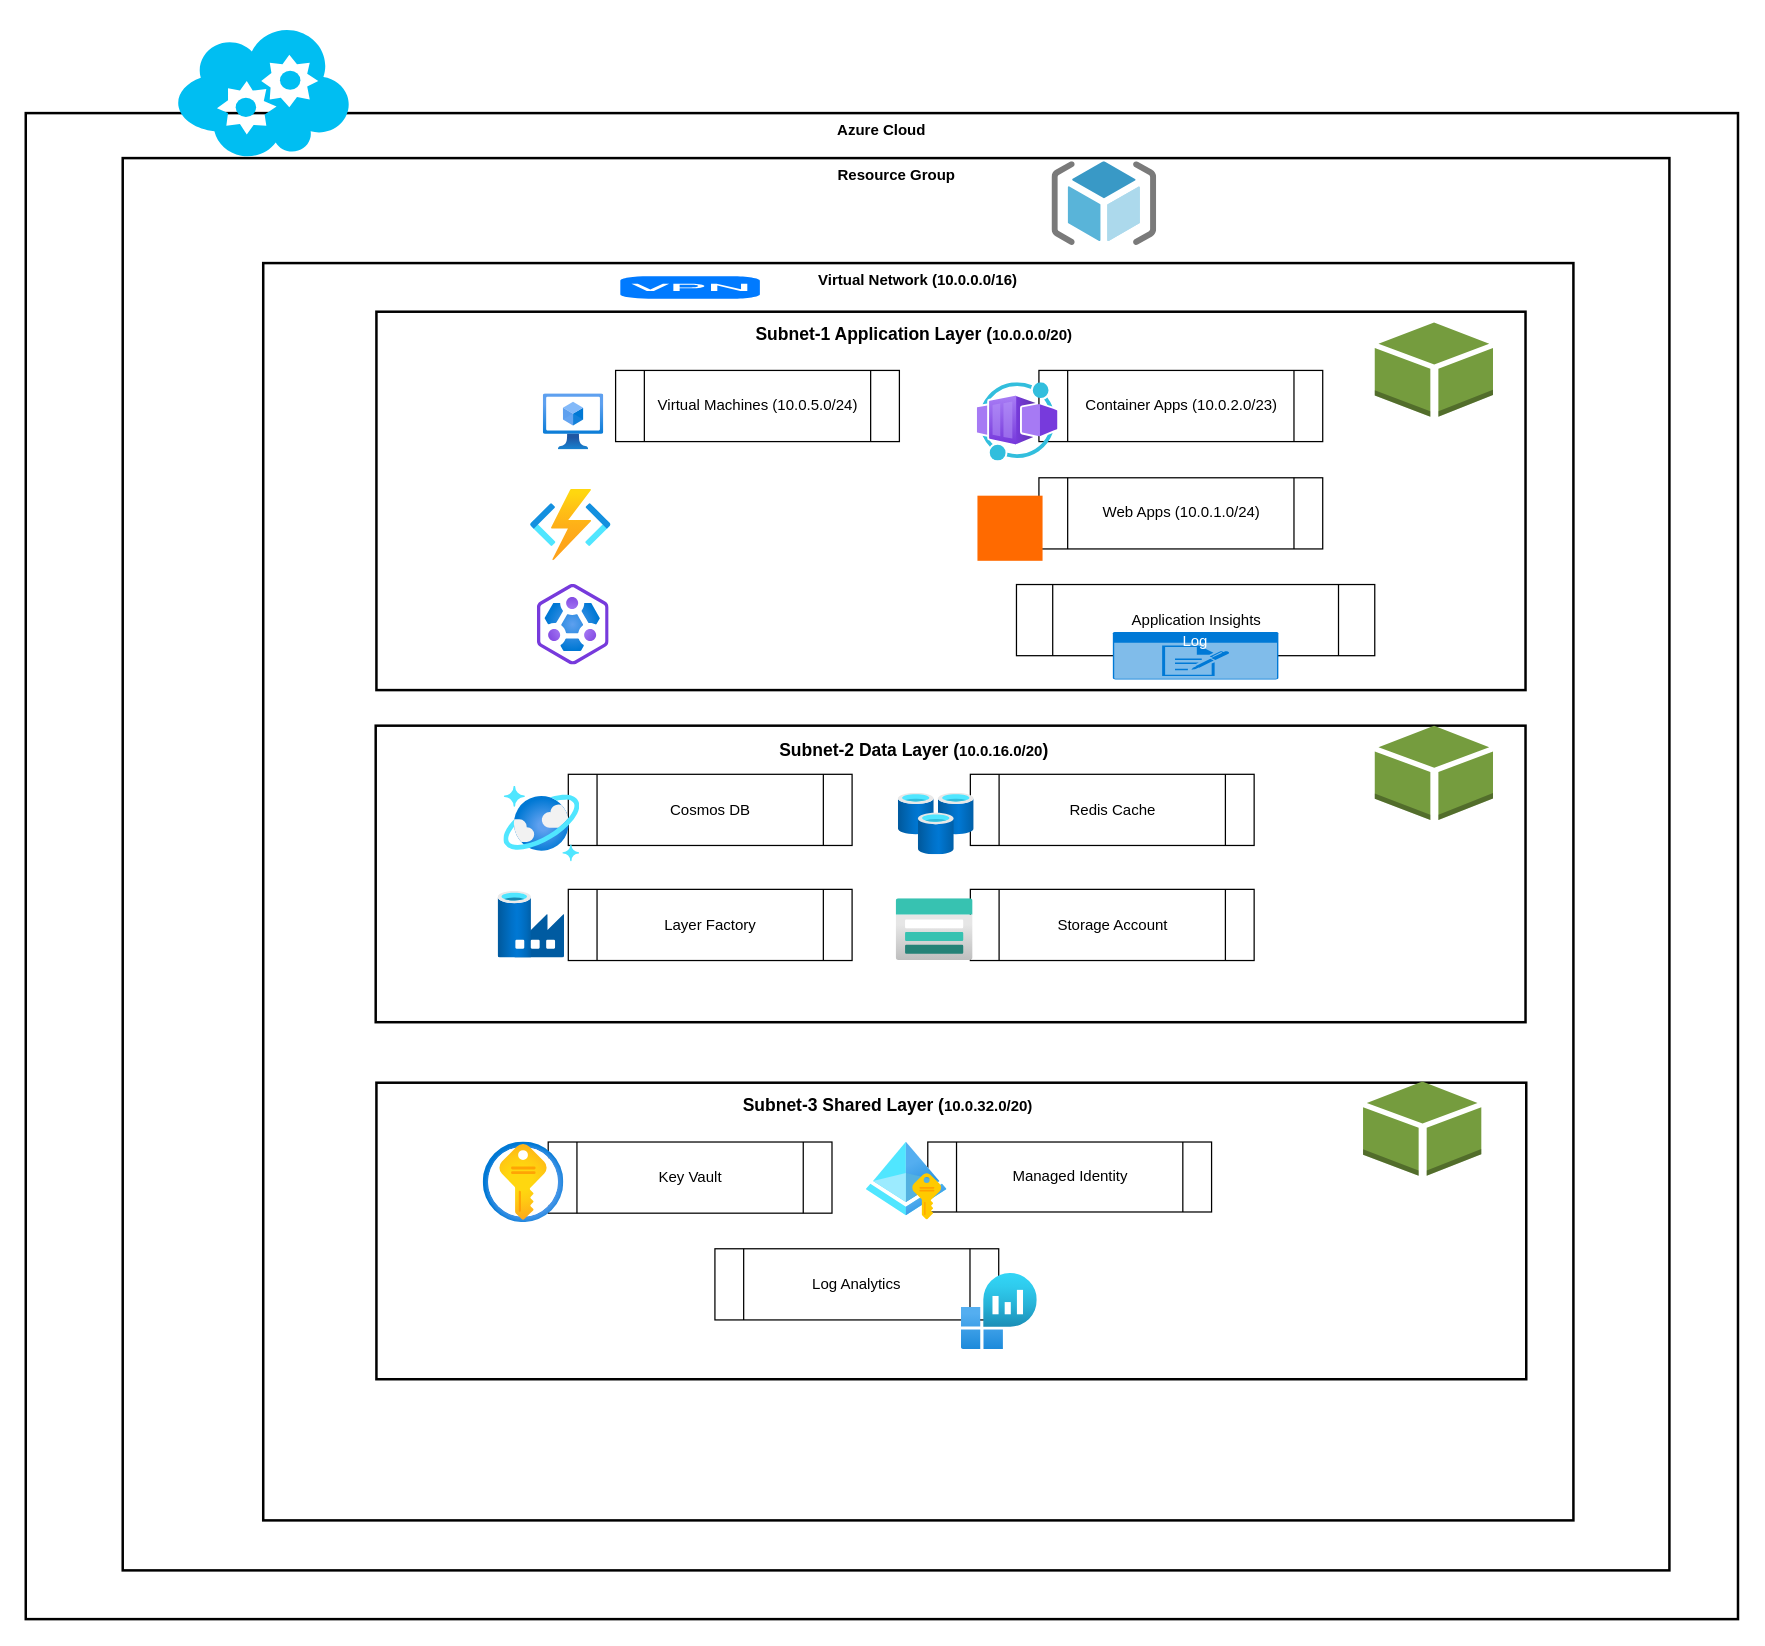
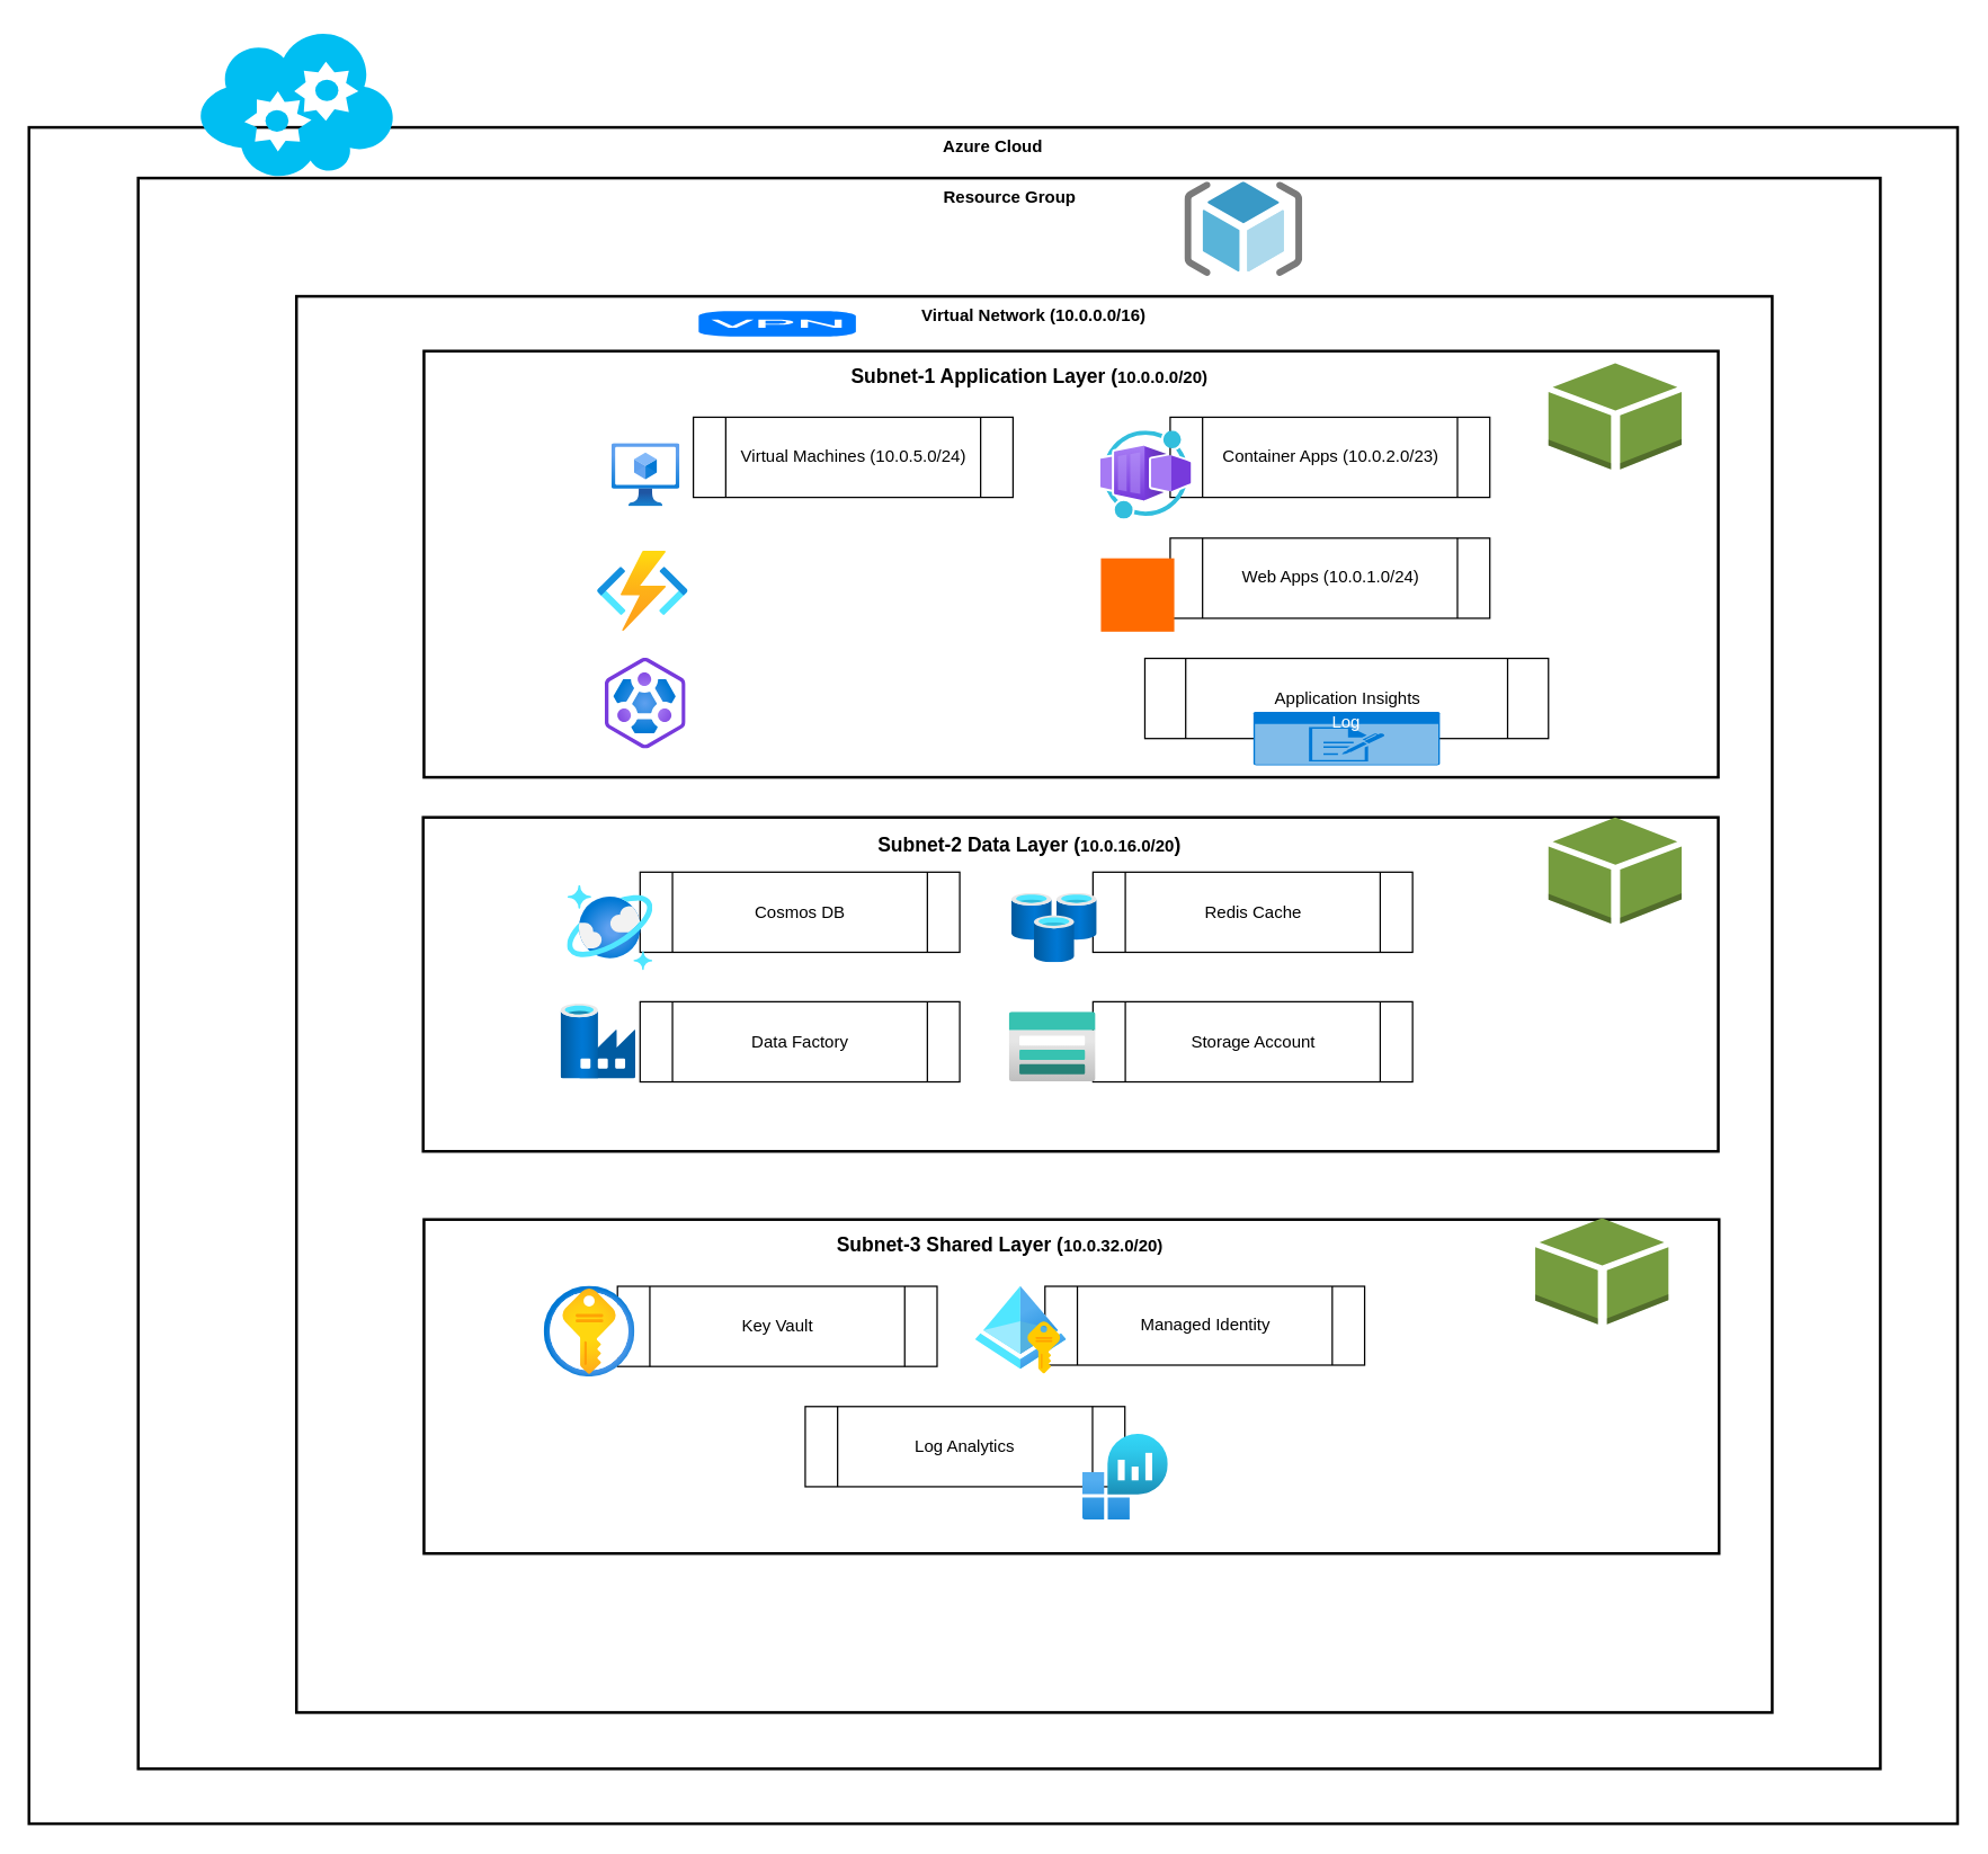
- <mxCell id="16" value="Layer Factory" style="shape=process;whiteSpace=wrap;html=1;backgroundOutline=1;" vertex="1" parent="4"><mxGeometry x="244.101" y="501.102" width="227.071" height="56.943" as="geometry" /></mxCell>
+ <mxCell id="16" value="Data Factory" style="shape=process;whiteSpace=wrap;html=1;backgroundOutline=1;" vertex="1" parent="4"><mxGeometry x="244.101" y="501.102" width="227.071" height="56.943" as="geometry" /></mxCell>
